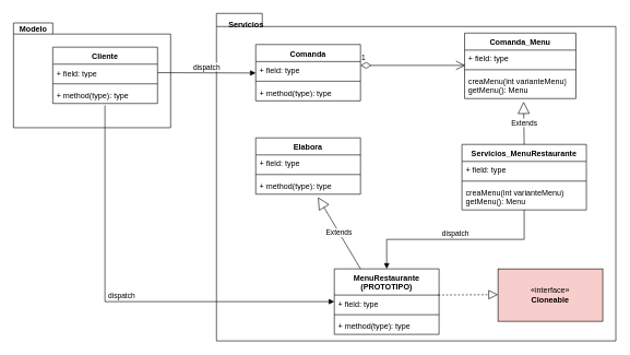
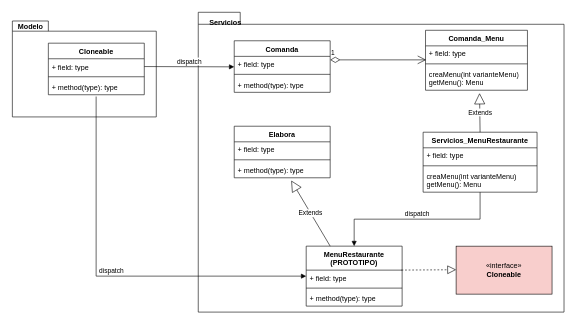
- <mxCell id="13" value="Cliente" style="swimlane;fontStyle=1;align=center;verticalAlign=top;childLayout=stackLayout;horizontal=1;startSize=26;horizontalStack=0;resizeParent=1;resizeParentMax=0;resizeLast=0;collapsible=1;marginBottom=0;whiteSpace=wrap;html=1;" parent="1" vertex="1"><mxGeometry x="80" y="71.5" width="160" height="86" as="geometry" /></mxCell>
+ <mxCell id="13" value="Cloneable" style="swimlane;fontStyle=1;align=center;verticalAlign=top;childLayout=stackLayout;horizontal=1;startSize=26;horizontalStack=0;resizeParent=1;resizeParentMax=0;resizeLast=0;collapsible=1;marginBottom=0;whiteSpace=wrap;html=1;" parent="1" vertex="1"><mxGeometry x="80" y="71.5" width="160" height="86" as="geometry" /></mxCell>
